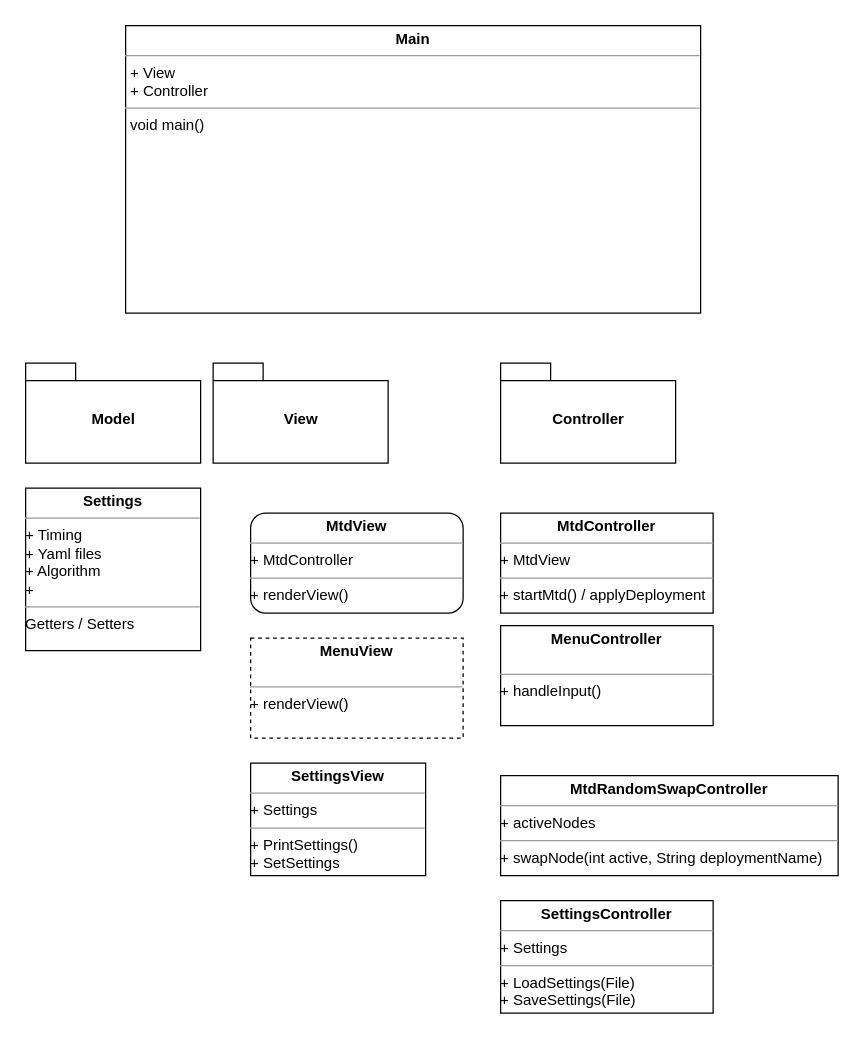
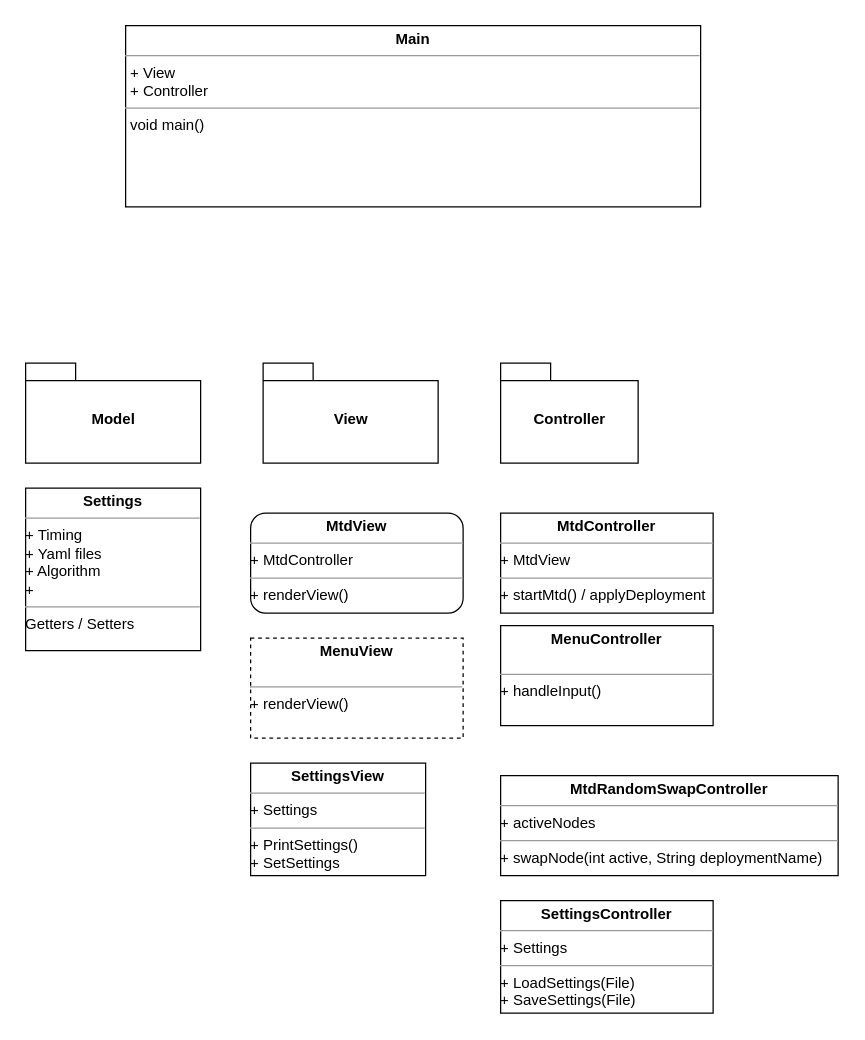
- <mxCell id="2" value="&lt;p style=&quot;margin: 0px ; margin-top: 4px ; text-align: center&quot;&gt;&lt;b&gt;Main&lt;/b&gt;&lt;/p&gt;&lt;hr size=&quot;1&quot;&gt;&lt;p style=&quot;margin: 0px ; margin-left: 4px&quot;&gt;+ View&lt;/p&gt;&lt;p style=&quot;margin: 0px ; margin-left: 4px&quot;&gt;+ Controller&lt;br&gt;&lt;/p&gt;&lt;hr size=&quot;1&quot;&gt;&lt;p style=&quot;margin: 0px ; margin-left: 4px&quot;&gt;void main()&lt;br&gt;&lt;/p&gt;" style="verticalAlign=top;align=left;overflow=fill;fontSize=12;fontFamily=Helvetica;html=1;" vertex="1" parent="1"><mxGeometry x="100" y="20" width="460" height="230" as="geometry" /></mxCell>
+ <mxCell id="2" value="&lt;p style=&quot;margin: 0px ; margin-top: 4px ; text-align: center&quot;&gt;&lt;b&gt;Main&lt;/b&gt;&lt;/p&gt;&lt;hr size=&quot;1&quot;&gt;&lt;p style=&quot;margin: 0px ; margin-left: 4px&quot;&gt;+ View&lt;/p&gt;&lt;p style=&quot;margin: 0px ; margin-left: 4px&quot;&gt;+ Controller&lt;br&gt;&lt;/p&gt;&lt;hr size=&quot;1&quot;&gt;&lt;p style=&quot;margin: 0px ; margin-left: 4px&quot;&gt;void main()&lt;br&gt;&lt;/p&gt;" style="verticalAlign=top;align=left;overflow=fill;fontSize=12;fontFamily=Helvetica;html=1;" vertex="1" parent="1"><mxGeometry x="100" y="20" width="460" height="145" as="geometry" /></mxCell>
- <mxCell id="4" value="View" style="shape=folder;fontStyle=1;spacingTop=10;tabWidth=40;tabHeight=14;tabPosition=left;html=1;" vertex="1" parent="1"><mxGeometry x="170" y="290" width="140" height="80" as="geometry" /></mxCell>
+ <mxCell id="4" value="View" style="shape=folder;fontStyle=1;spacingTop=10;tabWidth=40;tabHeight=14;tabPosition=left;html=1;" vertex="1" parent="1"><mxGeometry x="210" y="290" width="140" height="80" as="geometry" /></mxCell>
- <mxCell id="5" value="Controller" style="shape=folder;fontStyle=1;spacingTop=10;tabWidth=40;tabHeight=14;tabPosition=left;html=1;" vertex="1" parent="1"><mxGeometry x="400" y="290" width="140" height="80" as="geometry" /></mxCell>
+ <mxCell id="5" value="Controller" style="shape=folder;fontStyle=1;spacingTop=10;tabWidth=40;tabHeight=14;tabPosition=left;html=1;" vertex="1" parent="1"><mxGeometry x="400" y="290" width="110" height="80" as="geometry" /></mxCell>
